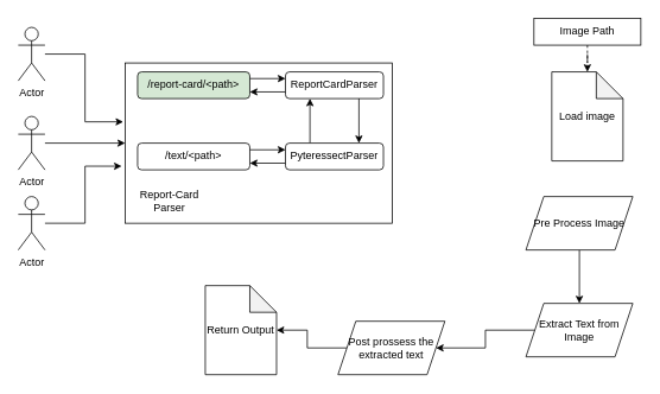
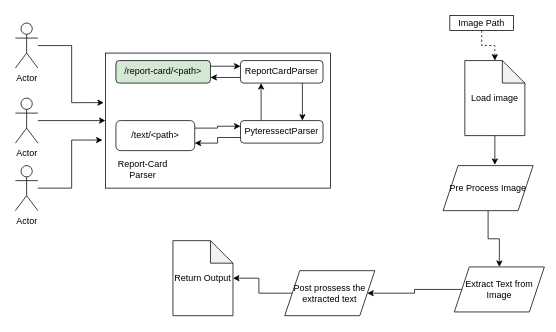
- <mxCell id="21" value="Image Path" style="rounded=0;whiteSpace=wrap;html=1;" vertex="1" parent="1"><mxGeometry x="599" y="20" width="120" height="30" as="geometry" /></mxCell>
+ <mxCell id="21" value="Image Path" style="rounded=0;whiteSpace=wrap;html=1;" vertex="1" parent="1"><mxGeometry x="599" y="20" width="85" height="20" as="geometry" /></mxCell>
- <mxCell id="18" value="/text/&amp;lt;path&amp;gt;" style="rounded=1;whiteSpace=wrap;html=1;" vertex="1" parent="1"><mxGeometry x="154" y="160" width="126" height="30" as="geometry" /></mxCell>
+ <mxCell id="18" value="/text/&amp;lt;path&amp;gt;" style="rounded=1;whiteSpace=wrap;html=1;" vertex="1" parent="1"><mxGeometry x="154" y="160" width="105" height="40" as="geometry" /></mxCell>
+ <mxCell id="25" style="edgeStyle=orthogonalEdgeStyle;rounded=0;orthogonalLoop=1;jettySize=auto;html=1;entryX=0.575;entryY=-0.017;entryDx=0;entryDy=0;entryPerimeter=0;" edge="1" parent="1" source="22" target="24"><mxGeometry relative="1" as="geometry" /></mxCell>
- <mxCell id="27" value="Extract Text from Image" style="shape=parallelogram;perimeter=parallelogramPerimeter;whiteSpace=wrap;html=1;fixedSize=1;" vertex="1" parent="1"><mxGeometry x="590" y="340" width="120" height="60" as="geometry" /></mxCell>
+ <mxCell id="27" value="Extract Text from Image" style="shape=parallelogram;perimeter=parallelogramPerimeter;whiteSpace=wrap;html=1;fixedSize=1;" vertex="1" parent="1"><mxGeometry x="605" y="355" width="120" height="60" as="geometry" /></mxCell>
